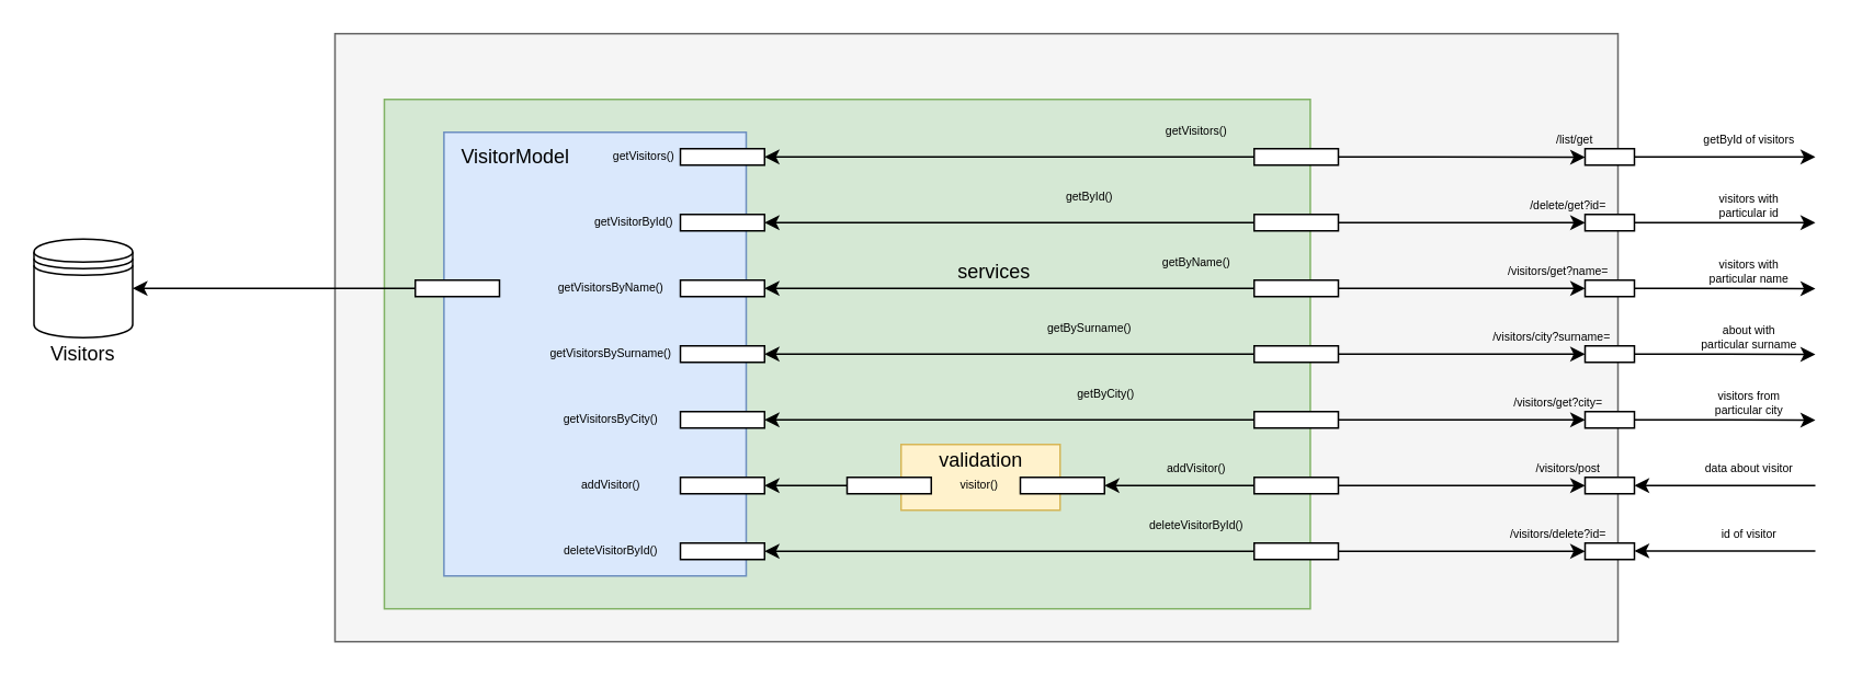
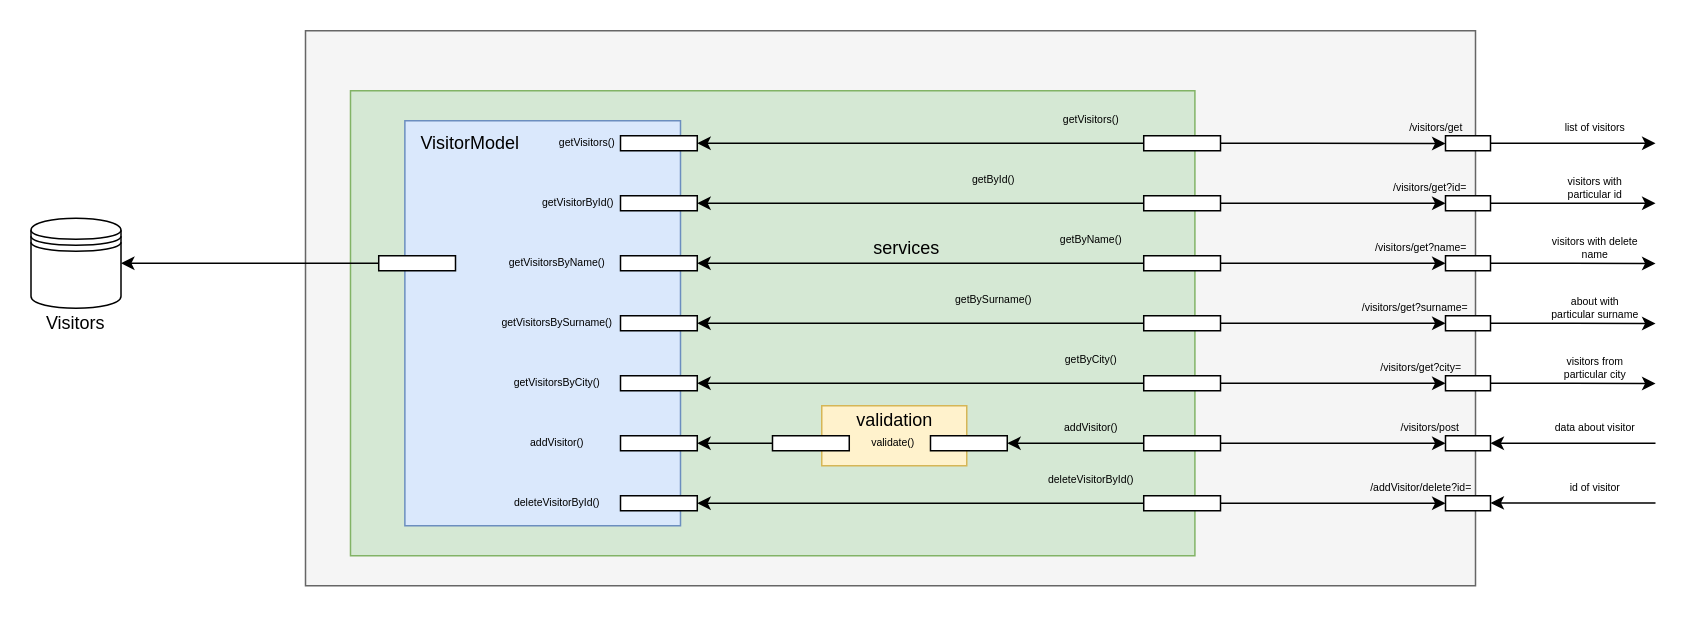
- <mxCell id="15" value="/list/get" style="text;html=1;align=center;verticalAlign=middle;whiteSpace=wrap;rounded=0;fontSize=7;" vertex="1" parent="1"><mxGeometry x="927" y="70" width="60" height="30" as="geometry" /></mxCell>
+ <mxCell id="15" value="/visitors/get" style="text;html=1;align=center;verticalAlign=middle;whiteSpace=wrap;rounded=0;fontSize=7;" vertex="1" parent="1"><mxGeometry x="927" y="70" width="60" height="30" as="geometry" /></mxCell>
- <mxCell id="22" value="getById of visitors" style="text;html=1;align=center;verticalAlign=middle;whiteSpace=wrap;rounded=0;fontSize=7;" vertex="1" parent="1"><mxGeometry x="1033" y="70" width="60" height="30" as="geometry" /></mxCell>
+ <mxCell id="22" value="list of visitors" style="text;html=1;align=center;verticalAlign=middle;whiteSpace=wrap;rounded=0;fontSize=7;" vertex="1" parent="1"><mxGeometry x="1033" y="70" width="60" height="30" as="geometry" /></mxCell>
- <mxCell id="16" value="/delete/get?id=" style="text;html=1;align=center;verticalAlign=middle;whiteSpace=wrap;rounded=0;fontSize=7;" vertex="1" parent="1"><mxGeometry x="923" y="115" width="60" height="20" as="geometry" /></mxCell>
+ <mxCell id="16" value="/visitors/get?id=" style="text;html=1;align=center;verticalAlign=middle;whiteSpace=wrap;rounded=0;fontSize=7;" vertex="1" parent="1"><mxGeometry x="923" y="115" width="60" height="20" as="geometry" /></mxCell>
- <mxCell id="24" value="visitors with particular name" style="text;html=1;align=center;verticalAlign=middle;whiteSpace=wrap;rounded=0;fontSize=7;" vertex="1" parent="1"><mxGeometry x="1033" y="150" width="60" height="30" as="geometry" /></mxCell>
+ <mxCell id="24" value="visitors with delete name" style="text;html=1;align=center;verticalAlign=middle;whiteSpace=wrap;rounded=0;fontSize=7;" vertex="1" parent="1"><mxGeometry x="1033" y="150" width="60" height="30" as="geometry" /></mxCell>
- <mxCell id="18" value="/visitors/city?surname=" style="text;html=1;align=center;verticalAlign=middle;whiteSpace=wrap;rounded=0;fontSize=7;" vertex="1" parent="1"><mxGeometry x="903" y="190" width="80" height="30" as="geometry" /></mxCell>
+ <mxCell id="18" value="/visitors/get?surname=" style="text;html=1;align=center;verticalAlign=middle;whiteSpace=wrap;rounded=0;fontSize=7;" vertex="1" parent="1"><mxGeometry x="903" y="190" width="80" height="30" as="geometry" /></mxCell>
- <mxCell id="47" value="getByCity()" style="text;html=1;align=center;verticalAlign=middle;whiteSpace=wrap;rounded=0;fontSize=7;" vertex="1" parent="31"><mxGeometry x="371.47" y="170" width="136.47" height="20" as="geometry" /></mxCell>
+ <mxCell id="47" value="getByCity()" style="text;html=1;align=center;verticalAlign=middle;whiteSpace=wrap;rounded=0;fontSize=7;" vertex="1" parent="31"><mxGeometry x="426.47" y="170" width="136.47" height="20" as="geometry" /></mxCell>
- <mxCell id="54" value="visitor()" style="text;html=1;align=center;verticalAlign=middle;whiteSpace=wrap;rounded=0;fontSize=7;" vertex="1" parent="31"><mxGeometry x="294.265" y="220" width="136.469" height="30" as="geometry" /></mxCell>
+ <mxCell id="54" value="validate()" style="text;html=1;align=center;verticalAlign=middle;whiteSpace=wrap;rounded=0;fontSize=7;" vertex="1" parent="31"><mxGeometry x="294.265" y="220" width="136.469" height="30" as="geometry" /></mxCell>
- <mxCell id="21" value="/visitors/delete?id=" style="text;html=1;align=center;verticalAlign=middle;whiteSpace=wrap;rounded=0;fontSize=7;" vertex="1" parent="1"><mxGeometry x="907" y="310" width="80" height="30" as="geometry" /></mxCell>
+ <mxCell id="21" value="/addVisitor/delete?id=" style="text;html=1;align=center;verticalAlign=middle;whiteSpace=wrap;rounded=0;fontSize=7;" vertex="1" parent="1"><mxGeometry x="907" y="310" width="80" height="30" as="geometry" /></mxCell>
